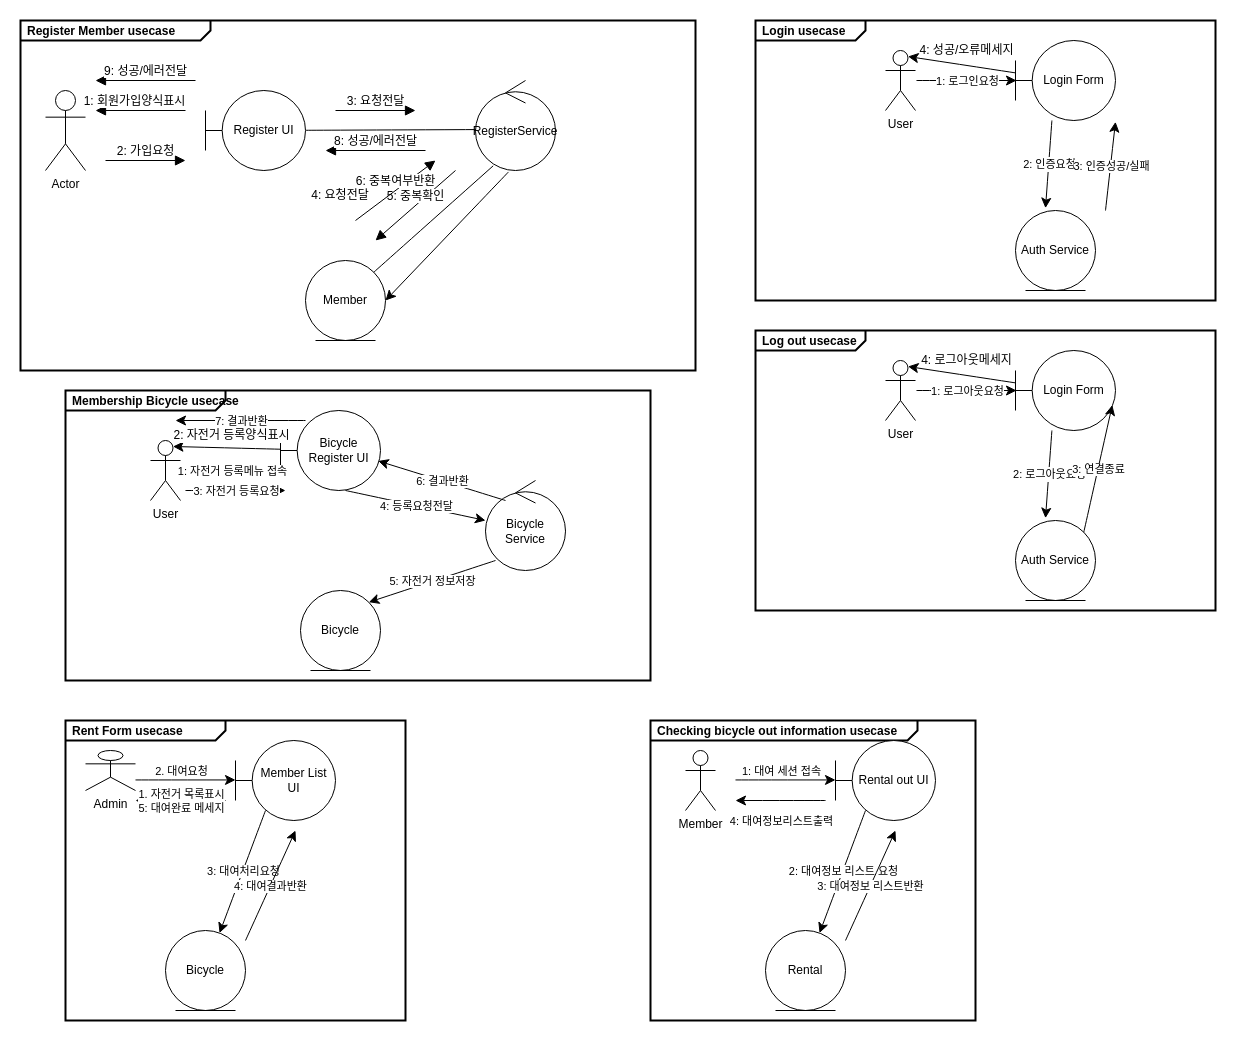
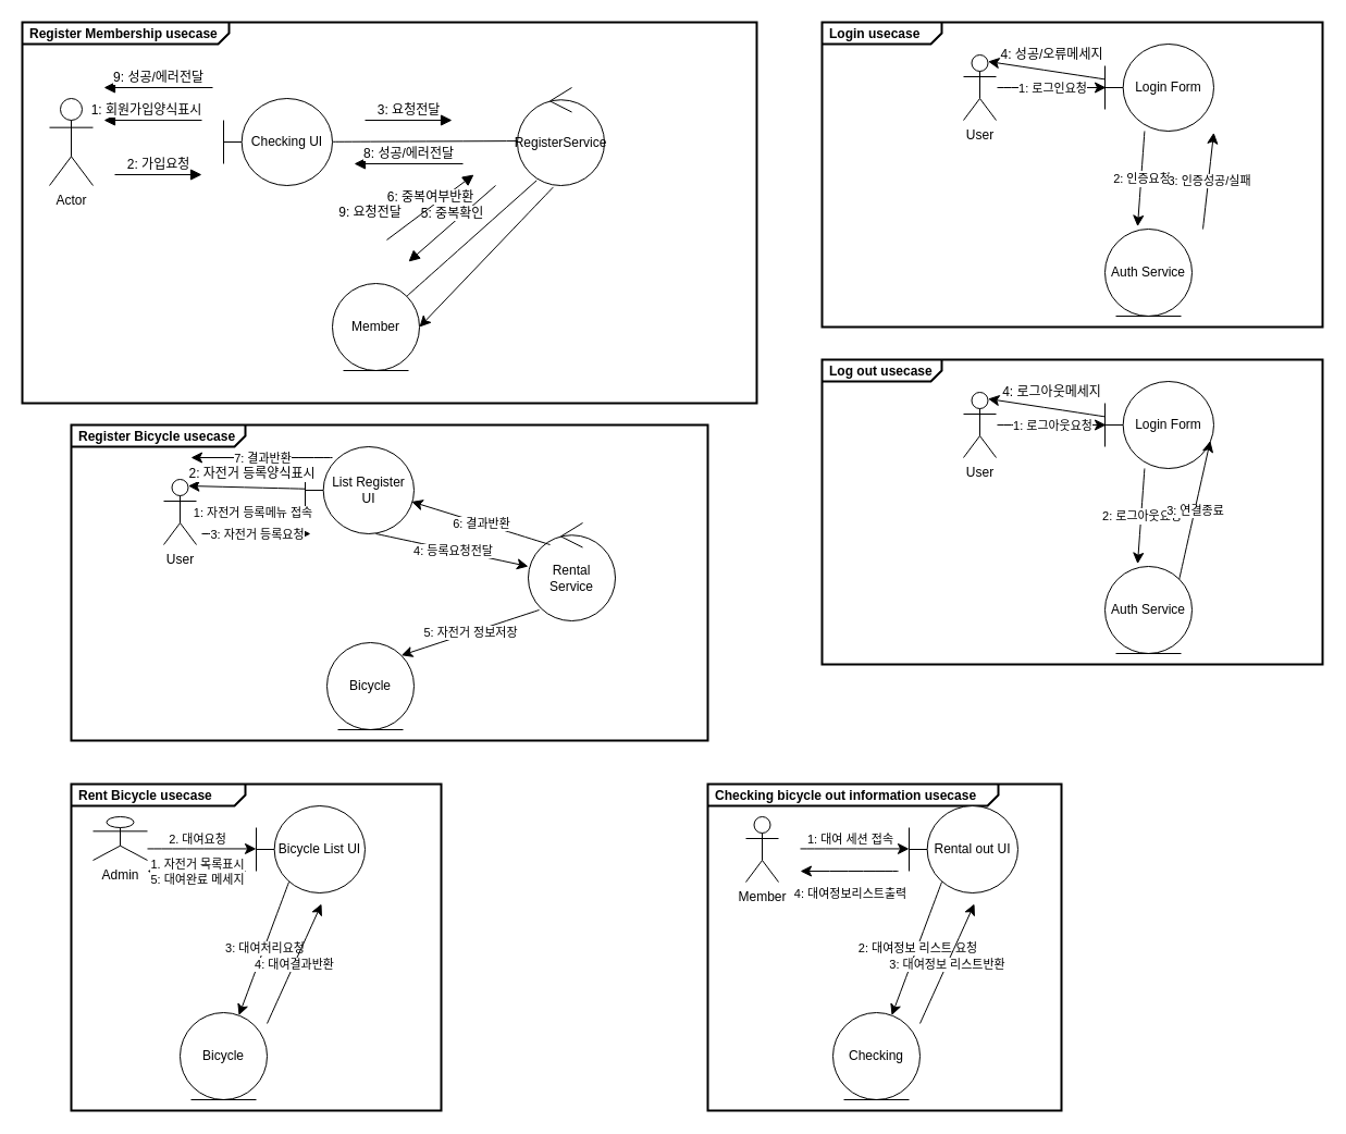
- <mxCell id="6" value="&lt;p style=&quot;margin:0px;margin-top:4px;margin-left:7px;text-align:left;&quot;&gt;&lt;b&gt;Register Member usecase&lt;/b&gt;&lt;/p&gt;" style="html=1;shape=mxgraph.sysml.package;overflow=fill;labelX=190.19;strokeWidth=2;align=center;" vertex="1" parent="1"><mxGeometry x="20" y="20" width="675" height="350" as="geometry" /></mxCell>
+ <mxCell id="6" value="&lt;p style=&quot;margin:0px;margin-top:4px;margin-left:7px;text-align:left;&quot;&gt;&lt;b&gt;Register Membership usecase&lt;/b&gt;&lt;/p&gt;" style="html=1;shape=mxgraph.sysml.package;overflow=fill;labelX=190.19;strokeWidth=2;align=center;" vertex="1" parent="1"><mxGeometry x="20" y="20" width="675" height="350" as="geometry" /></mxCell>
- <mxCell id="9" value="Register UI" style="shape=umlBoundary;whiteSpace=wrap;html=1;" vertex="1" parent="1"><mxGeometry x="205" y="90" width="100" height="80" as="geometry" /></mxCell>
+ <mxCell id="9" value="Checking UI" style="shape=umlBoundary;whiteSpace=wrap;html=1;" vertex="1" parent="1"><mxGeometry x="205" y="90" width="100" height="80" as="geometry" /></mxCell>
- <mxCell id="20" value="4: 요청전달" style="text;html=1;strokeColor=none;fillColor=none;align=center;verticalAlign=middle;whiteSpace=wrap;overflow=hidden;" vertex="1" parent="1"><mxGeometry x="300" y="185" width="80" height="20" as="geometry" /></mxCell>
+ <mxCell id="20" value="9: 요청전달" style="text;html=1;strokeColor=none;fillColor=none;align=center;verticalAlign=middle;whiteSpace=wrap;overflow=hidden;" vertex="1" parent="1"><mxGeometry x="300" y="185" width="80" height="20" as="geometry" /></mxCell>
- <mxCell id="4" value="&lt;p style=&quot;margin:0px;margin-top:4px;margin-left:7px;text-align:left;&quot;&gt;&lt;b&gt;Membership Bicycle usecase&lt;/b&gt;&lt;/p&gt;" style="html=1;shape=mxgraph.sysml.package;overflow=fill;labelX=160;strokeWidth=2;align=center;" vertex="1" parent="1"><mxGeometry x="65" y="390" width="585" height="290" as="geometry" /></mxCell>
+ <mxCell id="4" value="&lt;p style=&quot;margin:0px;margin-top:4px;margin-left:7px;text-align:left;&quot;&gt;&lt;b&gt;Register Bicycle usecase&lt;/b&gt;&lt;/p&gt;" style="html=1;shape=mxgraph.sysml.package;overflow=fill;labelX=160;strokeWidth=2;align=center;" vertex="1" parent="1"><mxGeometry x="65" y="390" width="585" height="290" as="geometry" /></mxCell>
- <mxCell id="46" value="Bicycle Register UI" style="shape=umlBoundary;whiteSpace=wrap;html=1;" vertex="1" parent="1"><mxGeometry x="280" y="410" width="100" height="80" as="geometry" /></mxCell>
+ <mxCell id="46" value="List Register UI" style="shape=umlBoundary;whiteSpace=wrap;html=1;" vertex="1" parent="1"><mxGeometry x="280" y="410" width="100" height="80" as="geometry" /></mxCell>
- <mxCell id="52" value="Bicycle Service" style="ellipse;shape=umlControl;whiteSpace=wrap;html=1;" vertex="1" parent="1"><mxGeometry x="485" y="480" width="80" height="90" as="geometry" /></mxCell>
+ <mxCell id="52" value="Rental Service" style="ellipse;shape=umlControl;whiteSpace=wrap;html=1;" vertex="1" parent="1"><mxGeometry x="485" y="480" width="80" height="90" as="geometry" /></mxCell>
- <mxCell id="3" value="&lt;p style=&quot;margin:0px;margin-top:4px;margin-left:7px;text-align:left;&quot;&gt;&lt;b&gt;Rent Form usecase&lt;/b&gt;&lt;/p&gt;" style="html=1;shape=mxgraph.sysml.package;overflow=fill;labelX=160;strokeWidth=2;align=center;" vertex="1" parent="1"><mxGeometry x="65" y="720" width="340" height="300" as="geometry" /></mxCell>
+ <mxCell id="3" value="&lt;p style=&quot;margin:0px;margin-top:4px;margin-left:7px;text-align:left;&quot;&gt;&lt;b&gt;Rent Bicycle usecase&lt;/b&gt;&lt;/p&gt;" style="html=1;shape=mxgraph.sysml.package;overflow=fill;labelX=160;strokeWidth=2;align=center;" vertex="1" parent="1"><mxGeometry x="65" y="720" width="340" height="300" as="geometry" /></mxCell>
- <mxCell id="64" value="Member List UI" style="shape=umlBoundary;whiteSpace=wrap;html=1;" vertex="1" parent="1"><mxGeometry x="235" y="740" width="100" height="80" as="geometry" /></mxCell>
+ <mxCell id="64" value="Bicycle List UI" style="shape=umlBoundary;whiteSpace=wrap;html=1;" vertex="1" parent="1"><mxGeometry x="235" y="740" width="100" height="80" as="geometry" /></mxCell>
- <mxCell id="76" value="Rental" style="ellipse;shape=umlEntity;whiteSpace=wrap;html=1;" vertex="1" parent="1"><mxGeometry x="765" y="930" width="80" height="80" as="geometry" /></mxCell>
+ <mxCell id="76" value="Checking" style="ellipse;shape=umlEntity;whiteSpace=wrap;html=1;" vertex="1" parent="1"><mxGeometry x="765" y="930" width="80" height="80" as="geometry" /></mxCell>
